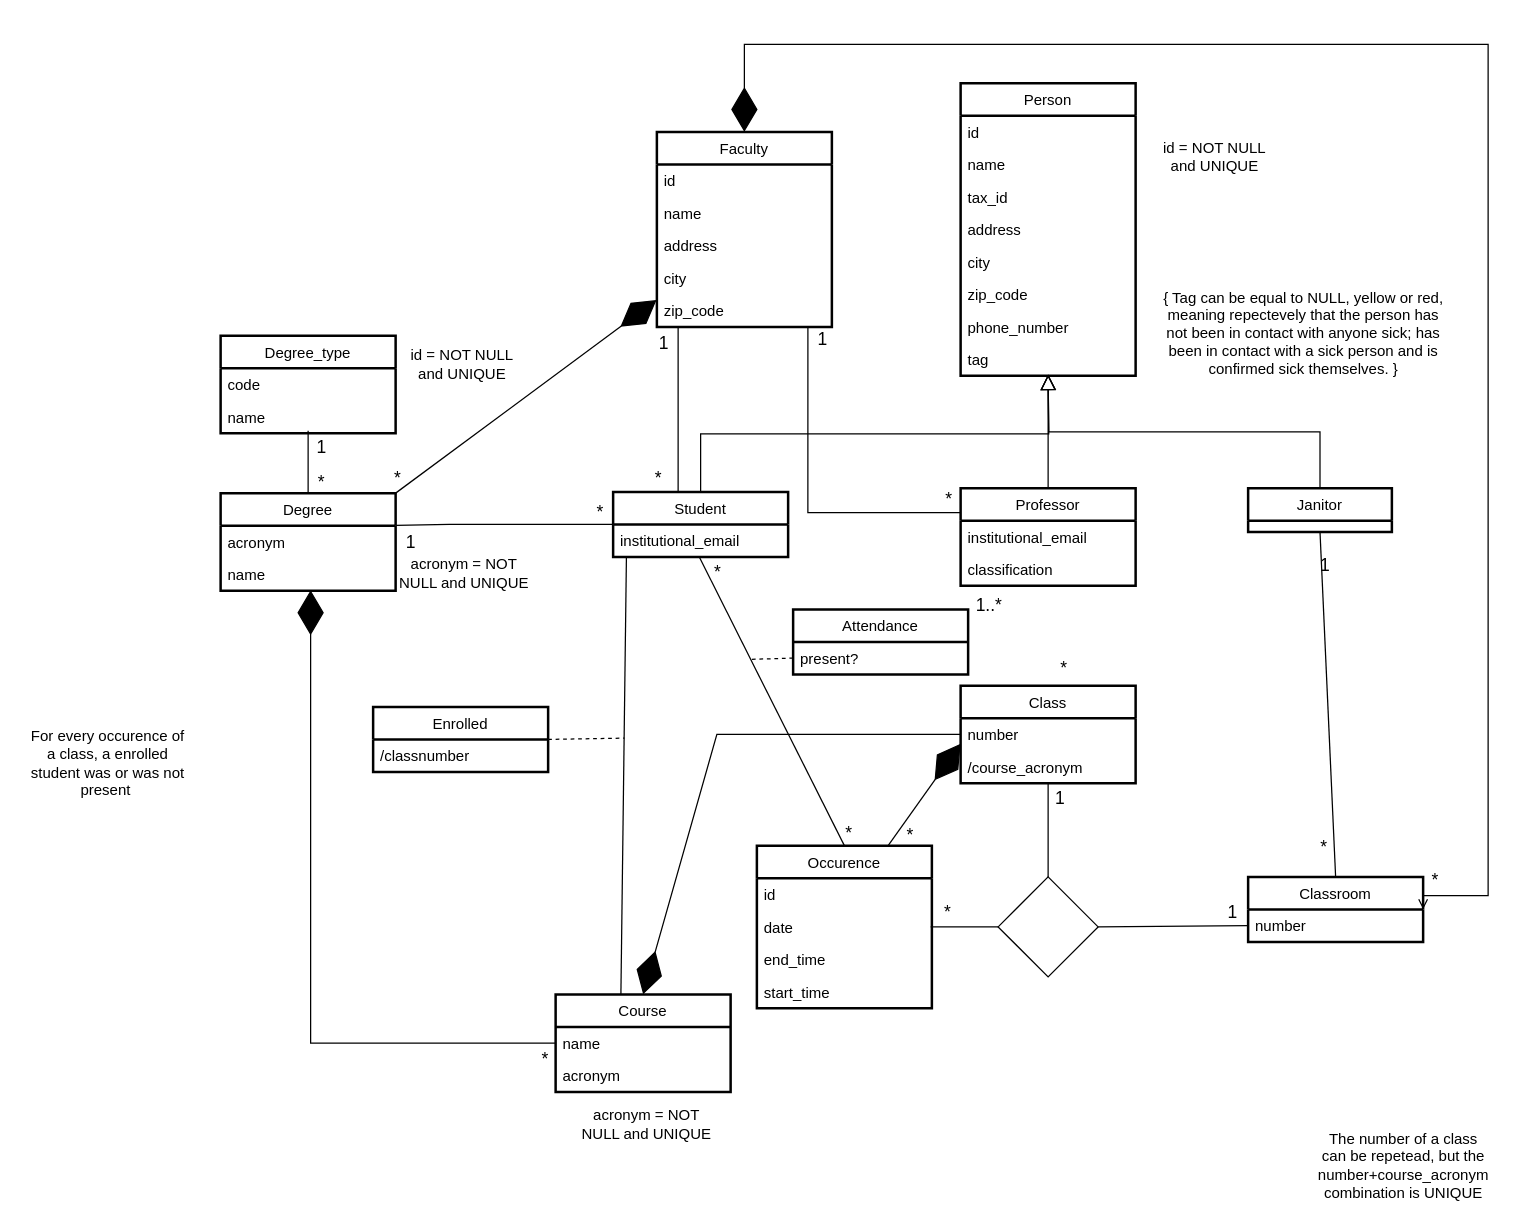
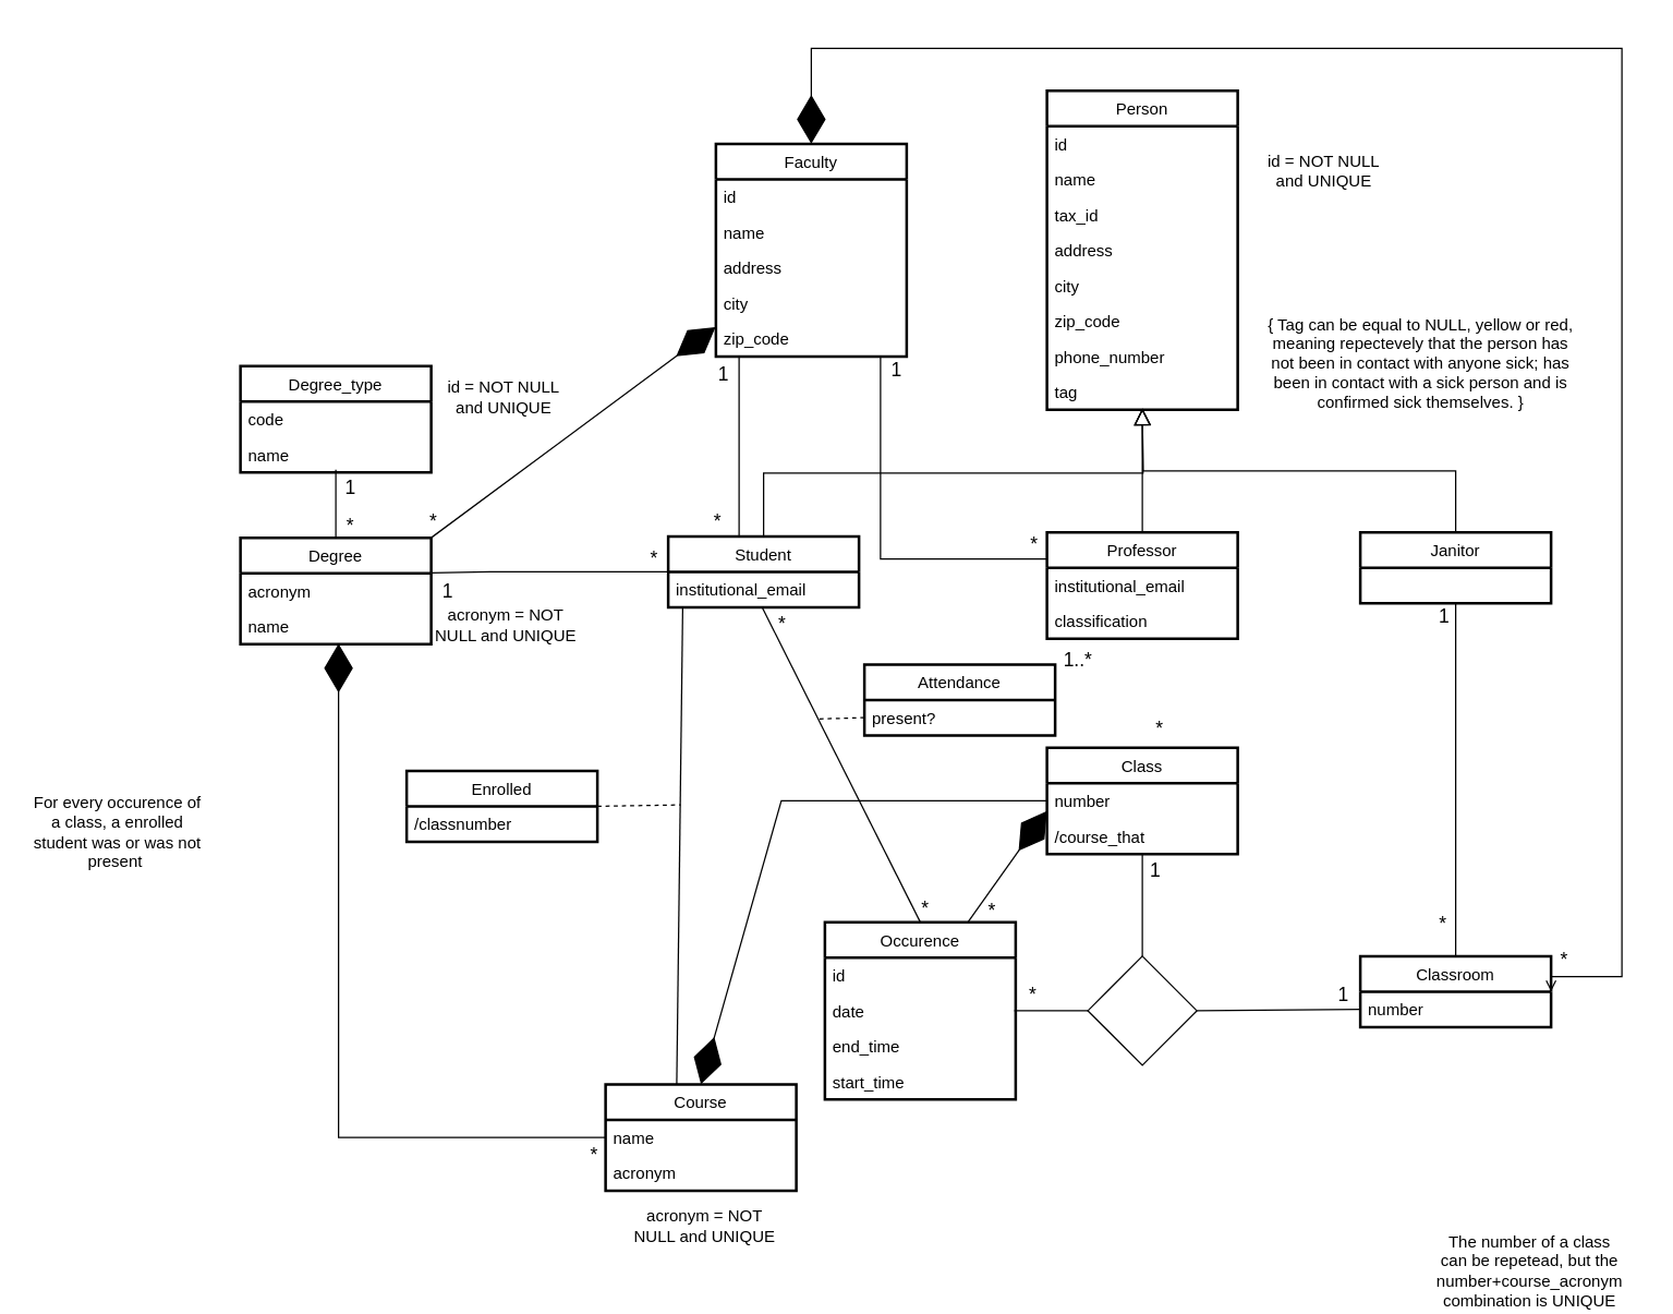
- <mxCell id="21" value="Janitor" style="swimlane;fontStyle=0;childLayout=stackLayout;horizontal=1;startSize=26;horizontalStack=0;resizeParent=1;resizeParentMax=0;resizeLast=0;collapsible=1;marginBottom=0;strokeWidth=2;swimlaneFillColor=#ffffff;" parent="1" vertex="1"><mxGeometry x="998" y="375" width="115" height="35" as="geometry" /></mxCell>
+ <mxCell id="21" value="Janitor" style="swimlane;fontStyle=0;childLayout=stackLayout;horizontal=1;startSize=26;horizontalStack=0;resizeParent=1;resizeParentMax=0;resizeLast=0;collapsible=1;marginBottom=0;strokeWidth=2;swimlaneFillColor=#ffffff;" parent="1" vertex="1"><mxGeometry x="998" y="375" width="140" height="52" as="geometry" /></mxCell>
- <mxCell id="29" value="/course_acronym" style="text;align=left;verticalAlign=top;spacingLeft=4;spacingRight=4;overflow=hidden;rotatable=0;points=[[0,0.5],[1,0.5]];portConstraint=eastwest;" vertex="1" parent="27"><mxGeometry y="52" width="140" height="26" as="geometry" /></mxCell>
+ <mxCell id="29" value="/course_that" style="text;align=left;verticalAlign=top;spacingLeft=4;spacingRight=4;overflow=hidden;rotatable=0;points=[[0,0.5],[1,0.5]];portConstraint=eastwest;" vertex="1" parent="27"><mxGeometry y="52" width="140" height="26" as="geometry" /></mxCell>
